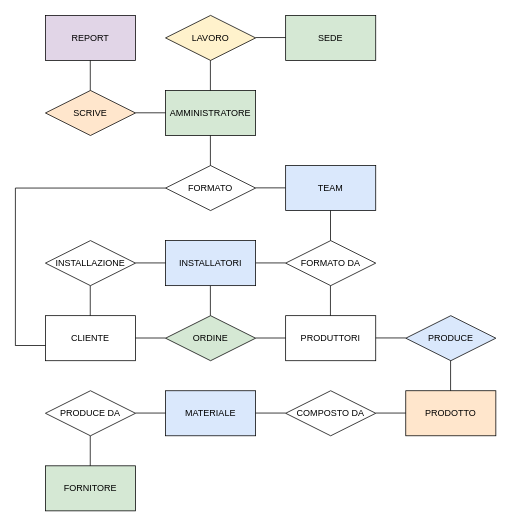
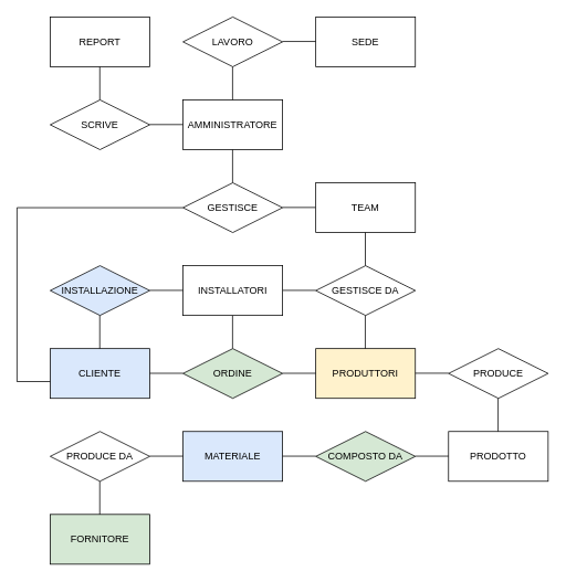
- <mxCell id="8" value="REPORT" style="rounded=0;whiteSpace=wrap;html=1;fillColor=#e1d5e7;" vertex="1" parent="1"><mxGeometry x="60" y="20" width="120" height="60" as="geometry" /></mxCell>
+ <mxCell id="8" value="REPORT" style="rounded=0;whiteSpace=wrap;html=1;" vertex="1" parent="1"><mxGeometry x="60" y="20" width="120" height="60" as="geometry" /></mxCell>
- <mxCell id="3" value="LAVORO" style="rhombus;whiteSpace=wrap;html=1;fillColor=#fff2cc;" vertex="1" parent="1"><mxGeometry x="220" y="20" width="120" height="60" as="geometry" /></mxCell>
+ <mxCell id="3" value="LAVORO" style="rhombus;whiteSpace=wrap;html=1;" vertex="1" parent="1"><mxGeometry x="220" y="20" width="120" height="60" as="geometry" /></mxCell>
- <mxCell id="7" value="SEDE" style="rounded=0;whiteSpace=wrap;html=1;fillColor=#d5e8d4;" vertex="1" parent="1"><mxGeometry x="380" y="20" width="120" height="60" as="geometry" /></mxCell>
+ <mxCell id="7" value="SEDE" style="rounded=0;whiteSpace=wrap;html=1;" vertex="1" parent="1"><mxGeometry x="380" y="20" width="120" height="60" as="geometry" /></mxCell>
- <mxCell id="6" value="SCRIVE" style="rhombus;whiteSpace=wrap;html=1;fillColor=#ffe6cc;" vertex="1" parent="1"><mxGeometry x="60" y="120" width="120" height="60" as="geometry" /></mxCell>
+ <mxCell id="6" value="SCRIVE" style="rhombus;whiteSpace=wrap;html=1;" vertex="1" parent="1"><mxGeometry x="60" y="120" width="120" height="60" as="geometry" /></mxCell>
- <mxCell id="2" value="AMMINISTRATORE" style="rounded=0;whiteSpace=wrap;html=1;fillColor=#d5e8d4;" vertex="1" parent="1"><mxGeometry x="220" y="120" width="120" height="60" as="geometry" /></mxCell>
+ <mxCell id="2" value="AMMINISTRATORE" style="rounded=0;whiteSpace=wrap;html=1;" vertex="1" parent="1"><mxGeometry x="220" y="120" width="120" height="60" as="geometry" /></mxCell>
- <mxCell id="5" value="FORMATO" style="rhombus;whiteSpace=wrap;html=1;" vertex="1" parent="1"><mxGeometry x="220" y="220" width="120" height="60" as="geometry" /></mxCell>
+ <mxCell id="5" value="GESTISCE" style="rhombus;whiteSpace=wrap;html=1;" vertex="1" parent="1"><mxGeometry x="220" y="220" width="120" height="60" as="geometry" /></mxCell>
- <mxCell id="16" value="TEAM" style="rounded=0;whiteSpace=wrap;html=1;fillColor=#dae8fc;" vertex="1" parent="1"><mxGeometry x="380" y="220" width="120" height="60" as="geometry" /></mxCell>
+ <mxCell id="16" value="TEAM" style="rounded=0;whiteSpace=wrap;html=1;" vertex="1" parent="1"><mxGeometry x="380" y="220" width="120" height="60" as="geometry" /></mxCell>
- <mxCell id="40" value="INSTALLAZIONE" style="rhombus;whiteSpace=wrap;html=1;" vertex="1" parent="1"><mxGeometry x="60" y="320" width="120" height="60" as="geometry" /></mxCell>
+ <mxCell id="40" value="INSTALLAZIONE" style="rhombus;whiteSpace=wrap;html=1;fillColor=#dae8fc;" vertex="1" parent="1"><mxGeometry x="60" y="320" width="120" height="60" as="geometry" /></mxCell>
- <mxCell id="19" value="INSTALLATORI" style="rounded=0;whiteSpace=wrap;html=1;fillColor=#dae8fc;" vertex="1" parent="1"><mxGeometry x="220" y="320" width="120" height="60" as="geometry" /></mxCell>
+ <mxCell id="19" value="INSTALLATORI" style="rounded=0;whiteSpace=wrap;html=1;" vertex="1" parent="1"><mxGeometry x="220" y="320" width="120" height="60" as="geometry" /></mxCell>
- <mxCell id="4" value="FORMATO DA" style="rhombus;whiteSpace=wrap;html=1;" vertex="1" parent="1"><mxGeometry x="380" y="320" width="120" height="60" as="geometry" /></mxCell>
+ <mxCell id="4" value="GESTISCE DA" style="rhombus;whiteSpace=wrap;html=1;" vertex="1" parent="1"><mxGeometry x="380" y="320" width="120" height="60" as="geometry" /></mxCell>
- <mxCell id="23" value="CLIENTE" style="rounded=0;whiteSpace=wrap;html=1;" vertex="1" parent="1"><mxGeometry x="60" y="420" width="120" height="60" as="geometry" /></mxCell>
+ <mxCell id="23" value="CLIENTE" style="rounded=0;whiteSpace=wrap;html=1;fillColor=#dae8fc;" vertex="1" parent="1"><mxGeometry x="60" y="420" width="120" height="60" as="geometry" /></mxCell>
- <mxCell id="20" value="PRODUTTORI" style="rounded=0;whiteSpace=wrap;html=1;" vertex="1" parent="1"><mxGeometry x="380" y="420" width="120" height="60" as="geometry" /></mxCell>
+ <mxCell id="20" value="PRODUTTORI" style="rounded=0;whiteSpace=wrap;html=1;fillColor=#fff2cc;" vertex="1" parent="1"><mxGeometry x="380" y="420" width="120" height="60" as="geometry" /></mxCell>
- <mxCell id="28" value="PRODUCE" style="rhombus;whiteSpace=wrap;html=1;fillColor=#dae8fc;" vertex="1" parent="1"><mxGeometry x="540" y="420" width="120" height="60" as="geometry" /></mxCell>
+ <mxCell id="28" value="PRODUCE" style="rhombus;whiteSpace=wrap;html=1;" vertex="1" parent="1"><mxGeometry x="540" y="420" width="120" height="60" as="geometry" /></mxCell>
- <mxCell id="31" value="COMPOSTO DA" style="rhombus;whiteSpace=wrap;html=1;" vertex="1" parent="1"><mxGeometry x="380" y="520" width="120" height="60" as="geometry" /></mxCell>
+ <mxCell id="31" value="COMPOSTO DA" style="rhombus;whiteSpace=wrap;html=1;fillColor=#d5e8d4;" vertex="1" parent="1"><mxGeometry x="380" y="520" width="120" height="60" as="geometry" /></mxCell>
- <mxCell id="29" value="PRODOTTO" style="rounded=0;whiteSpace=wrap;html=1;fillColor=#ffe6cc;" vertex="1" parent="1"><mxGeometry x="540" y="520" width="120" height="60" as="geometry" /></mxCell>
+ <mxCell id="29" value="PRODOTTO" style="rounded=0;whiteSpace=wrap;html=1;" vertex="1" parent="1"><mxGeometry x="540" y="520" width="120" height="60" as="geometry" /></mxCell>
